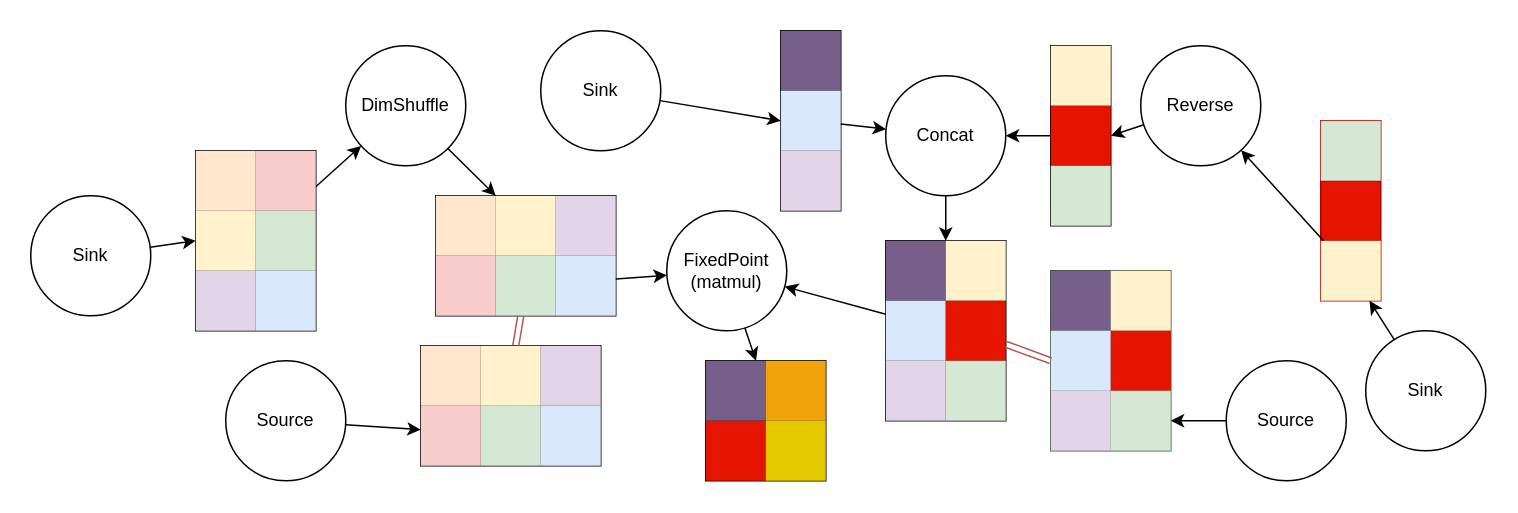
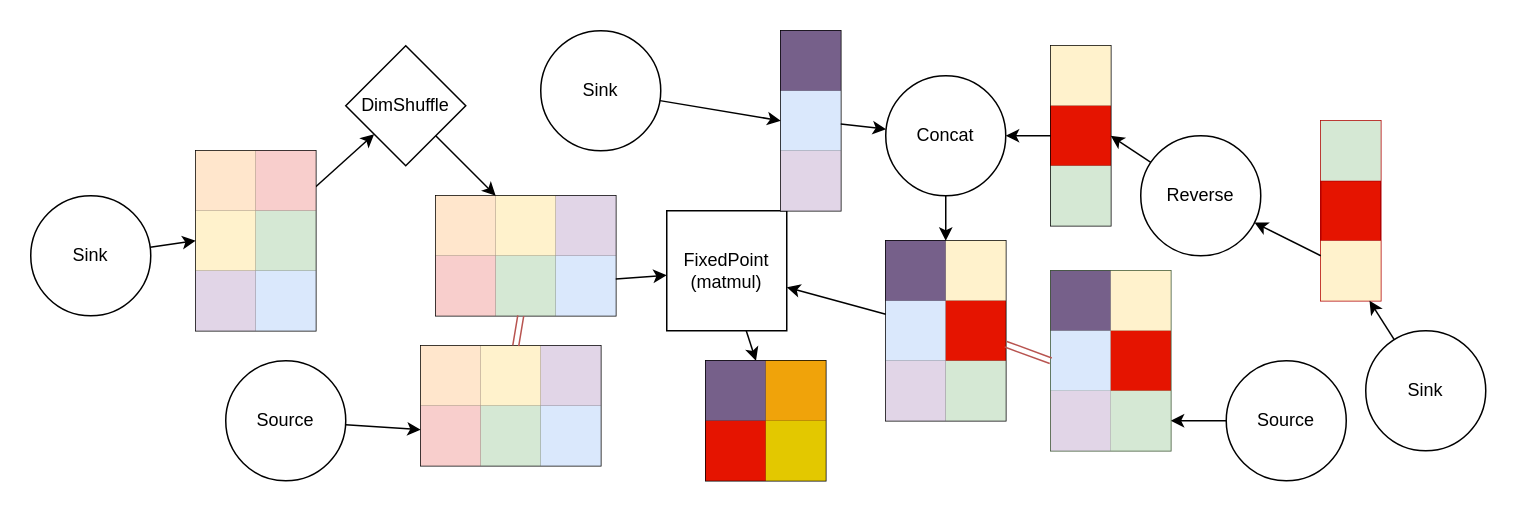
- <mxCell id="67" value="DimShuffle" style="ellipse;whiteSpace=wrap;html=1;aspect=fixed;fillColor=none;gradientColor=none;" vertex="1" parent="1"><mxGeometry x="230" y="30" width="80" height="80" as="geometry" /></mxCell>
+ <mxCell id="67" value="DimShuffle" style="rhombus;whiteSpace=wrap;html=1;aspect=fixed;fillColor=none;gradientColor=none;" vertex="1" parent="1"><mxGeometry x="230" y="30" width="80" height="80" as="geometry" /></mxCell>
- <mxCell id="69" value="Reverse" style="ellipse;whiteSpace=wrap;html=1;aspect=fixed;fillColor=none;gradientColor=none;" vertex="1" parent="1"><mxGeometry x="760" y="30" width="80" height="80" as="geometry" /></mxCell>
+ <mxCell id="69" value="Reverse" style="ellipse;whiteSpace=wrap;html=1;aspect=fixed;fillColor=none;gradientColor=none;" vertex="1" parent="1"><mxGeometry x="760" y="90" width="80" height="80" as="geometry" /></mxCell>
- <mxCell id="22" value="FixedPoint&lt;br&gt;(matmul)" style="ellipse;whiteSpace=wrap;html=1;aspect=fixed;fillColor=none;gradientColor=none;" vertex="1" parent="1"><mxGeometry x="444" y="140" width="80" height="80" as="geometry" /></mxCell>
+ <mxCell id="22" value="FixedPoint&lt;br&gt;(matmul)" style="whiteSpace=wrap;html=1;aspect=fixed;fillColor=none;gradientColor=none;rounded=0;" vertex="1" parent="1"><mxGeometry x="444" y="140" width="80" height="80" as="geometry" /></mxCell>
